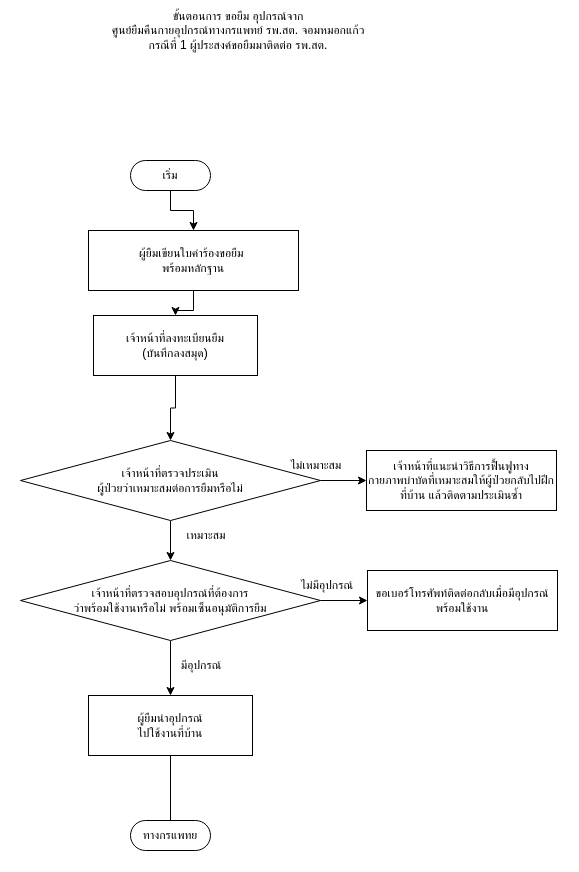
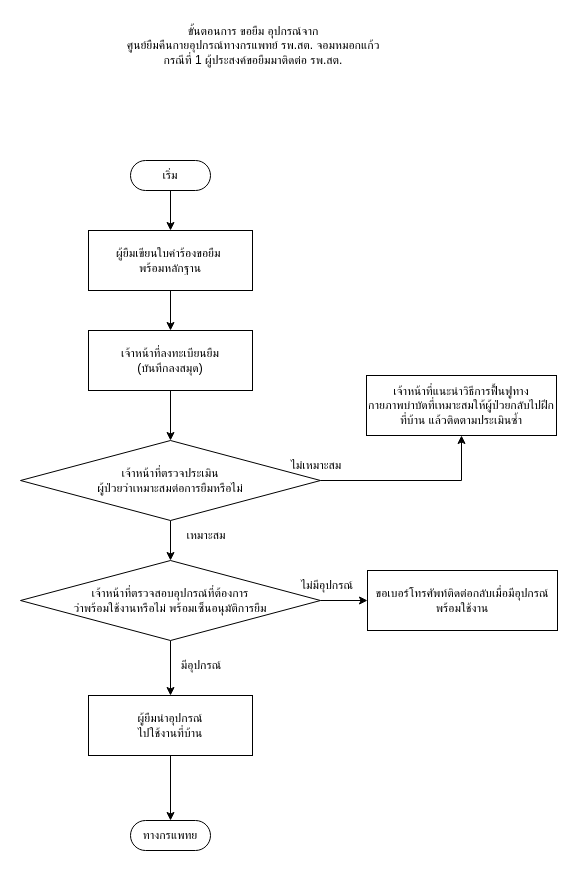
- <mxCell id="6" value="ขั้นตอนการ ขอยืม อุปกรณ์จาก &lt;br&gt;ศูนย์ยืมคืนกายอุปกรณ์ทางกรแพทย์ รพ.สต. จอมหมอกแก้ว&lt;div&gt;กรณีที่ 1 ผู้ประสงค์ขอยืมมาติดต่อ รพ.สต.&lt;/div&gt;" style="text;html=1;align=center;verticalAlign=middle;whiteSpace=wrap;rounded=0;" parent="1" vertex="1"><mxGeometry x="88" y="5" width="300" height="50" as="geometry" /></mxCell>
+ <mxCell id="6" value="ขั้นตอนการ ขอยืม อุปกรณ์จาก &lt;br&gt;ศูนย์ยืมคืนกายอุปกรณ์ทางกรแพทย์ รพ.สต. จอมหมอกแก้ว&lt;div&gt;กรณีที่ 1 ผู้ประสงค์ขอยืมมาติดต่อ รพ.สต.&lt;/div&gt;" style="text;html=1;align=center;verticalAlign=middle;whiteSpace=wrap;rounded=0;" parent="1" vertex="1"><mxGeometry x="103" y="20" width="300" height="50" as="geometry" /></mxCell>
- <mxCell id="5" value="ผู้ยืมเขียนใบคำร้องขอยืม&amp;nbsp;&lt;br&gt;&lt;span style=&quot;background-color: initial;&quot;&gt;พร้อมหลักฐาน&lt;/span&gt;" style="rounded=0;whiteSpace=wrap;html=1;" parent="1" vertex="1"><mxGeometry x="88" y="230" width="210" height="60" as="geometry" /></mxCell>
+ <mxCell id="5" value="ผู้ยืมเขียนใบคำร้องขอยืม&amp;nbsp;&lt;br&gt;&lt;span style=&quot;background-color: initial;&quot;&gt;พร้อมหลักฐาน&lt;/span&gt;" style="rounded=0;whiteSpace=wrap;html=1;" parent="1" vertex="1"><mxGeometry x="88" y="230" width="164" height="60" as="geometry" /></mxCell>
- <mxCell id="8" value="เจ้าหน้าที่ลงทะเบียนยืม&lt;div&gt;(บันทึกลงสมุด)&lt;/div&gt;" style="rounded=0;whiteSpace=wrap;html=1;" parent="1" vertex="1"><mxGeometry x="93" y="315" width="164" height="60" as="geometry" /></mxCell>
+ <mxCell id="8" value="เจ้าหน้าที่ลงทะเบียนยืม&lt;div&gt;(บันทึกลงสมุด)&lt;/div&gt;" style="rounded=0;whiteSpace=wrap;html=1;" parent="1" vertex="1"><mxGeometry x="88" y="330" width="164" height="60" as="geometry" /></mxCell>
- <mxCell id="13" value="เจ้าหน้าที่แนะนำวิธีการฟื้นฟูทางกายภาพบำบัดที่เหมาะสมให้ผู้ป่วยกลับไปฝึกที่บ้าน แล้วติดตามประเมินซ้ำ" style="rounded=0;whiteSpace=wrap;html=1;" parent="1" vertex="1"><mxGeometry x="366" y="450" width="190" height="60" as="geometry" /></mxCell>
+ <mxCell id="13" value="เจ้าหน้าที่แนะนำวิธีการฟื้นฟูทางกายภาพบำบัดที่เหมาะสมให้ผู้ป่วยกลับไปฝึกที่บ้าน แล้วติดตามประเมินซ้ำ" style="rounded=0;whiteSpace=wrap;html=1;" parent="1" vertex="1"><mxGeometry x="366" y="375" width="190" height="60" as="geometry" /></mxCell>
- <mxCell id="20" value="" style="edgeStyle=orthogonalEdgeStyle;rounded=0;orthogonalLoop=1;jettySize=auto;html=1;endArrow=none;" parent="1" source="21" target="9" edge="1"><mxGeometry relative="1" as="geometry" /></mxCell>
+ <mxCell id="20" value="" style="edgeStyle=orthogonalEdgeStyle;rounded=0;orthogonalLoop=1;jettySize=auto;html=1;" parent="1" source="21" target="9" edge="1"><mxGeometry relative="1" as="geometry" /></mxCell>
